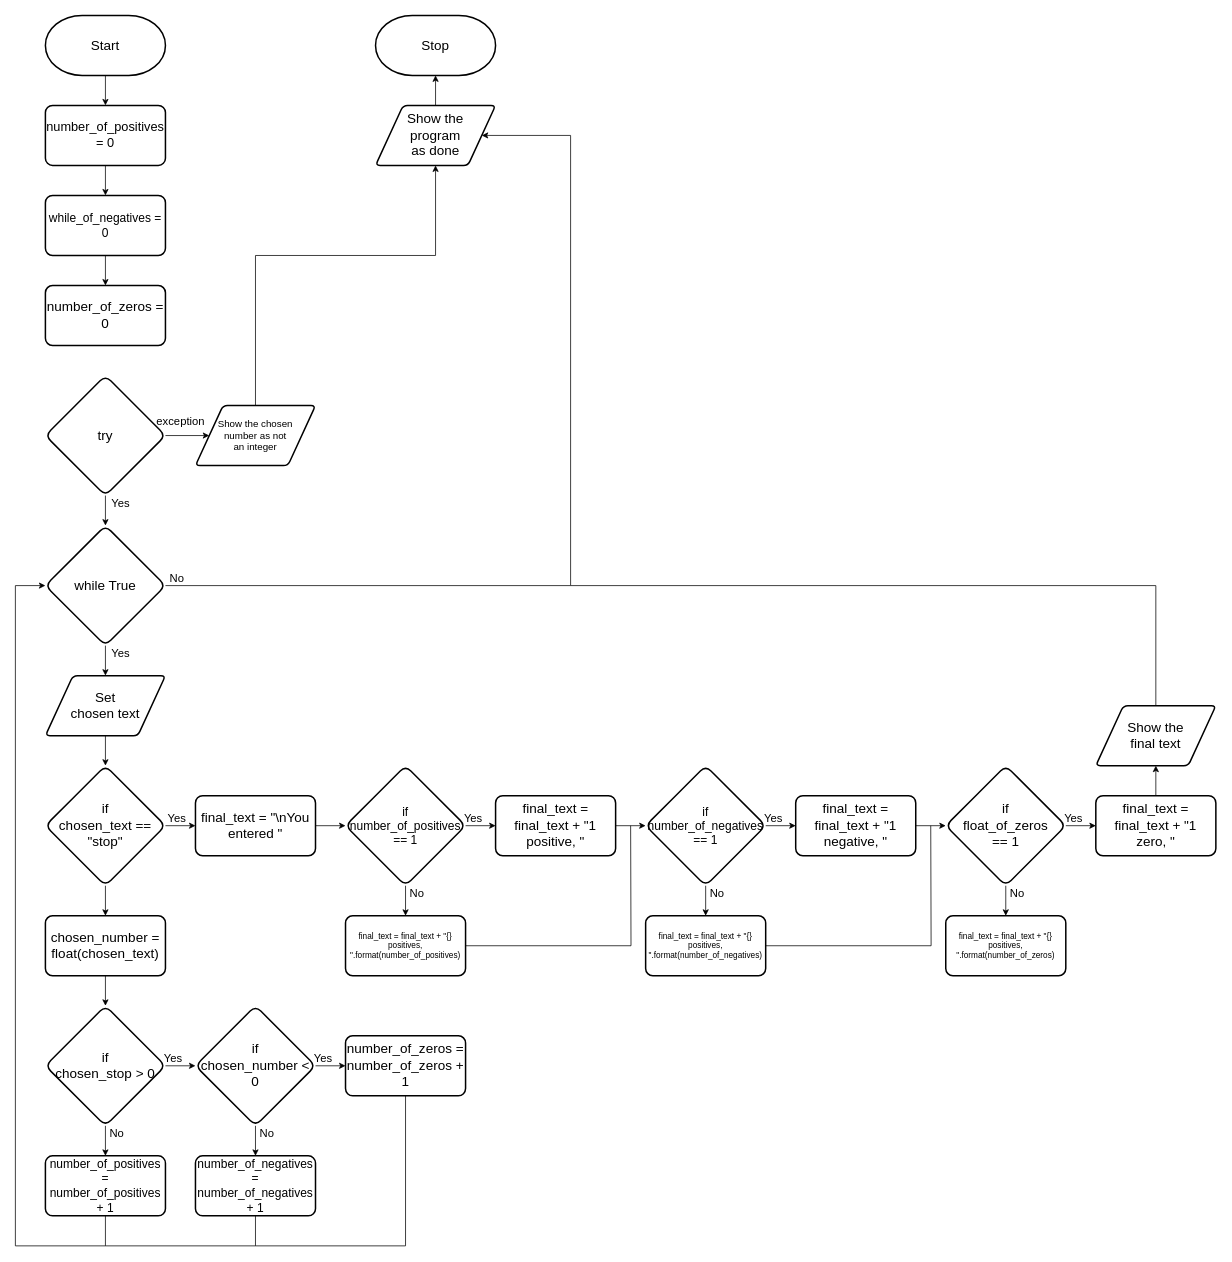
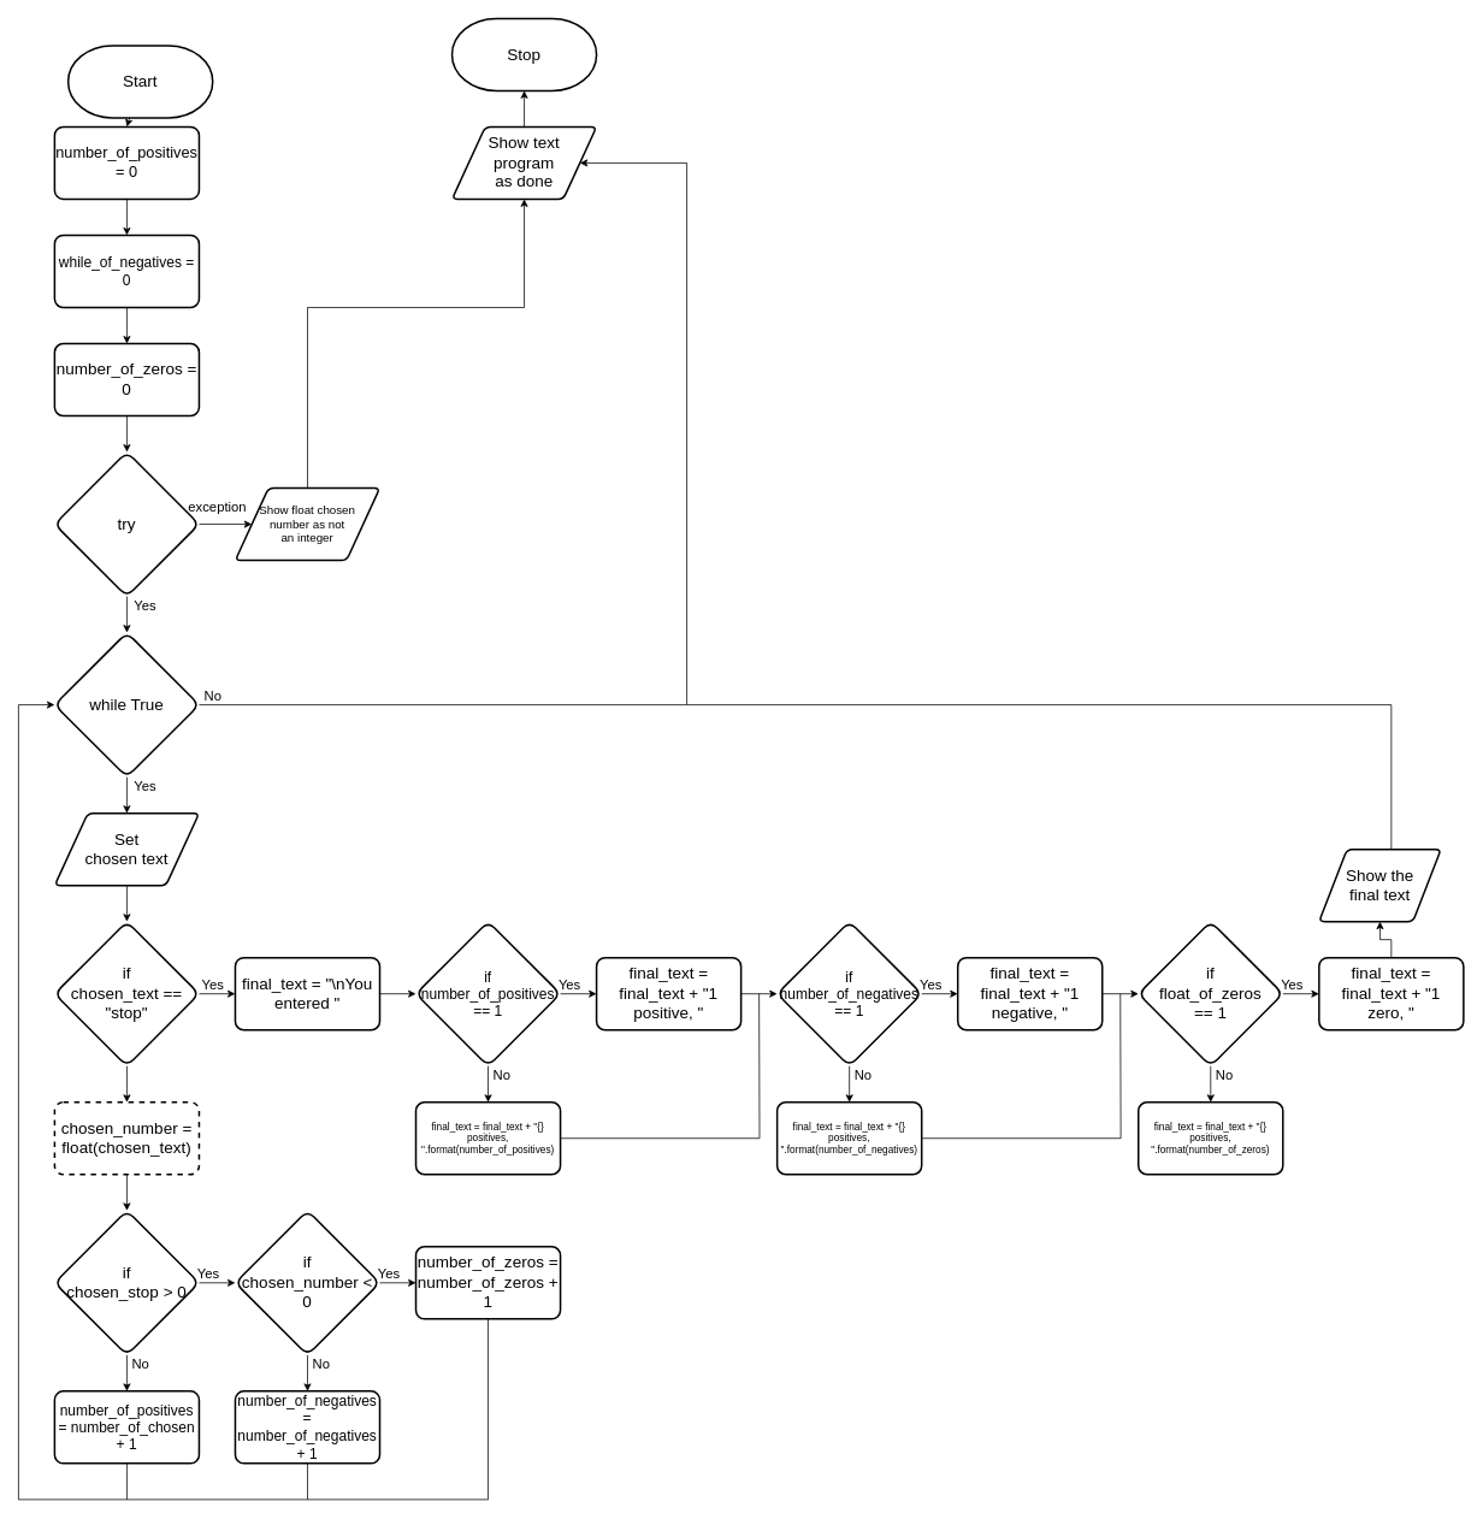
- <mxCell id="3" value="&lt;font style=&quot;font-size: 18px&quot;&gt;Start&lt;/font&gt;" style="strokeWidth=2;html=1;shape=mxgraph.flowchart.terminator;whiteSpace=wrap;" parent="1" vertex="1"><mxGeometry width="160" height="80" as="geometry" x="60" y="20" /></mxCell>
+ <mxCell id="3" value="&lt;font style=&quot;font-size: 18px&quot;&gt;Start&lt;/font&gt;" style="strokeWidth=2;html=1;shape=mxgraph.flowchart.terminator;whiteSpace=wrap;" parent="1" vertex="1"><mxGeometry x="75" y="50" width="160" height="80" as="geometry" /></mxCell>
- <mxCell id="7" value="Show the &lt;br&gt;program &lt;br&gt;as done" style="shape=parallelogram;html=1;strokeWidth=2;perimeter=parallelogramPerimeter;whiteSpace=wrap;rounded=1;arcSize=12;size=0.23;fontSize=18;" parent="1" vertex="1"><mxGeometry x="500" y="140" width="160" height="80" as="geometry" /></mxCell>
+ <mxCell id="7" value="Show text &lt;br&gt;program &lt;br&gt;as done" style="shape=parallelogram;html=1;strokeWidth=2;perimeter=parallelogramPerimeter;whiteSpace=wrap;rounded=1;arcSize=12;size=0.23;fontSize=18;" parent="1" vertex="1"><mxGeometry x="500" y="140" width="160" height="80" as="geometry" /></mxCell>
+ <mxCell id="23" style="edgeStyle=none;html=1;entryX=0.5;entryY=0;entryDx=0;entryDy=0;fontSize=18;" edge="1" parent="1" source="24" target="11"><mxGeometry relative="1" as="geometry" /></mxCell>
- <mxCell id="14" value="&lt;font style=&quot;font-size: 13px&quot;&gt;Show the chosen &lt;br&gt;number as not &lt;br style=&quot;font-size: 13px&quot;&gt;an integer&lt;/font&gt;" style="shape=parallelogram;html=1;strokeWidth=2;perimeter=parallelogramPerimeter;whiteSpace=wrap;rounded=1;arcSize=12;size=0.23;fontSize=13;" parent="1" vertex="1"><mxGeometry x="260" y="540" width="160" height="80" as="geometry" /></mxCell>
+ <mxCell id="14" value="&lt;font style=&quot;font-size: 13px&quot;&gt;Show float chosen &lt;br&gt;number as not &lt;br style=&quot;font-size: 13px&quot;&gt;an integer&lt;/font&gt;" style="shape=parallelogram;html=1;strokeWidth=2;perimeter=parallelogramPerimeter;whiteSpace=wrap;rounded=1;arcSize=12;size=0.23;fontSize=13;" parent="1" vertex="1"><mxGeometry x="260" y="540" width="160" height="80" as="geometry" /></mxCell>
- <mxCell id="60" value="Show the&lt;br&gt;final text" style="shape=parallelogram;html=1;strokeWidth=2;perimeter=parallelogramPerimeter;whiteSpace=wrap;rounded=1;arcSize=12;size=0.23;fontSize=18;" vertex="1" parent="1"><mxGeometry x="1460" y="940" width="160" height="80" as="geometry" /></mxCell>
+ <mxCell id="60" value="Show the&lt;br&gt;final text" style="shape=parallelogram;html=1;strokeWidth=2;perimeter=parallelogramPerimeter;whiteSpace=wrap;rounded=1;arcSize=12;size=0.23;fontSize=18;" vertex="1" parent="1"><mxGeometry x="1460" y="940" width="135" height="80" as="geometry" /></mxCell>
- <mxCell id="62" value="chosen_number = float(chosen_text)" style="whiteSpace=wrap;html=1;fontSize=18;strokeWidth=2;rounded=1;arcSize=12;" vertex="1" parent="1"><mxGeometry y="1220" width="160" height="80" as="geometry" x="60" /></mxCell>
+ <mxCell id="62" value="chosen_number = float(chosen_text)" style="whiteSpace=wrap;html=1;fontSize=18;strokeWidth=2;rounded=1;arcSize=12;dashed=1;" vertex="1" parent="1"><mxGeometry y="1220" width="160" height="80" as="geometry" x="60" /></mxCell>
- <mxCell id="67" value="number_of_positives = number_of_positives + 1" style="whiteSpace=wrap;html=1;fontSize=16;strokeWidth=2;rounded=1;arcSize=12;" vertex="1" parent="1"><mxGeometry y="1540" width="160" height="80" as="geometry" x="60" /></mxCell>
+ <mxCell id="67" value="number_of_positives = number_of_chosen + 1" style="whiteSpace=wrap;html=1;fontSize=16;strokeWidth=2;rounded=1;arcSize=12;" vertex="1" parent="1"><mxGeometry y="1540" width="160" height="80" as="geometry" x="60" /></mxCell>
